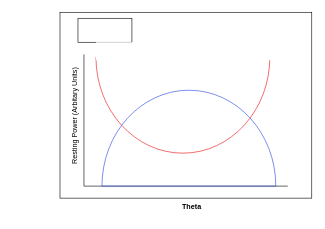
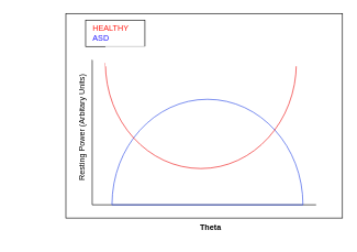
+ <mxCell id="8" value="&lt;div style=&quot;text-align: left;&quot;&gt;&lt;span style=&quot;background-color: initial;&quot;&gt;&lt;font color=&quot;#ff1a12&quot;&gt;HEALTHY&amp;nbsp;&lt;/font&gt;&lt;/span&gt;&lt;/div&gt;&lt;div style=&quot;text-align: left;&quot;&gt;&lt;span style=&quot;background-color: initial;&quot;&gt;&lt;font color=&quot;#1f17ff&quot;&gt;ASD&lt;/font&gt;&lt;/span&gt;&lt;/div&gt;" style="text;html=1;strokeColor=none;fillColor=none;align=center;verticalAlign=middle;whiteSpace=wrap;rounded=0;" vertex="1" parent="1"><mxGeometry x="139" y="35" width="60" height="30" as="geometry" /></mxCell>
